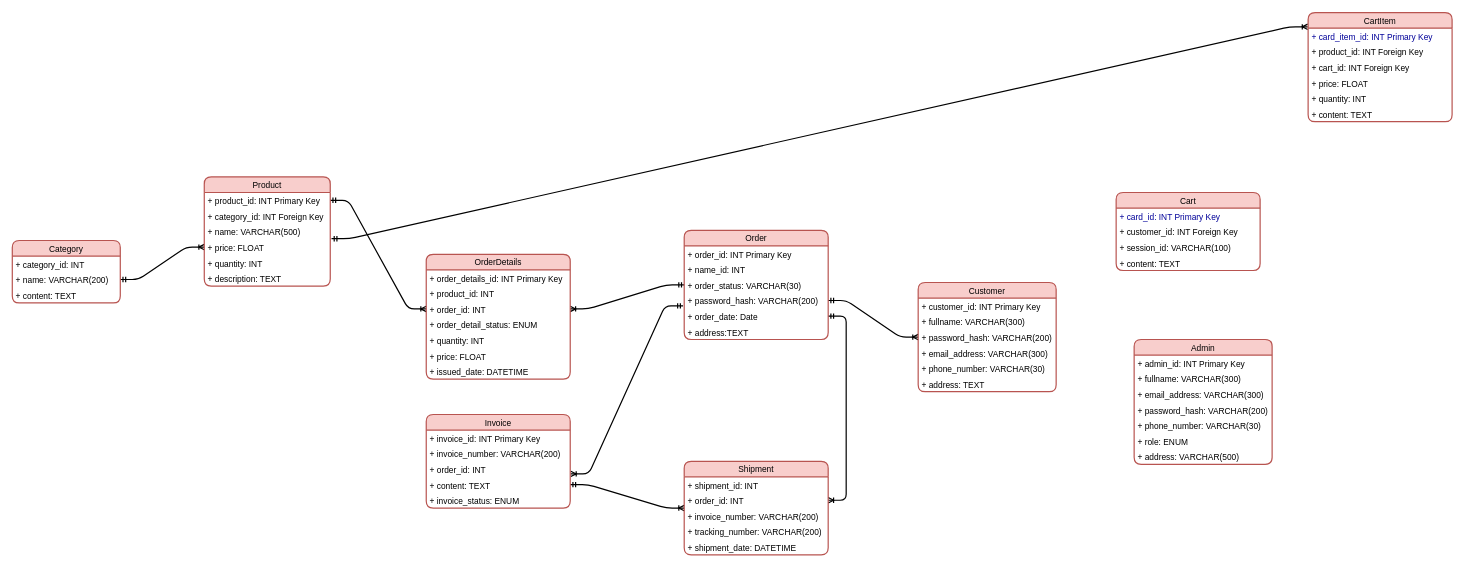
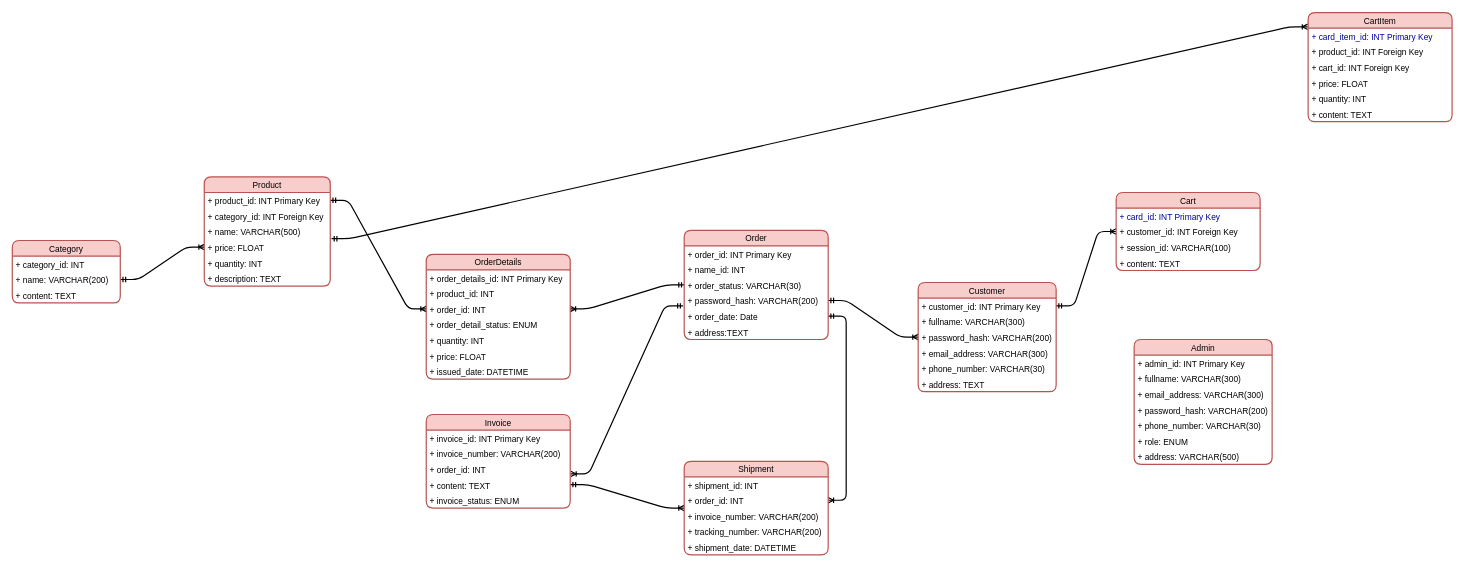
+ <mxCell id="9" value="" style="edgeStyle=entityRelationEdgeStyle;fontSize=14;html=1;endArrow=ERoneToMany;startArrow=ERmandOne;strokeColor=#000000;strokeWidth=2;entryX=0;entryY=0.5;entryDx=0;entryDy=0;exitX=1;exitY=0.5;exitDx=0;exitDy=0;" parent="1" source="43" target="49" edge="1"><mxGeometry width="100" height="100" relative="1" as="geometry"><mxPoint x="2010" y="525" as="sourcePoint" /><mxPoint x="2190" y="579" as="targetPoint" /></mxGeometry></mxCell>
